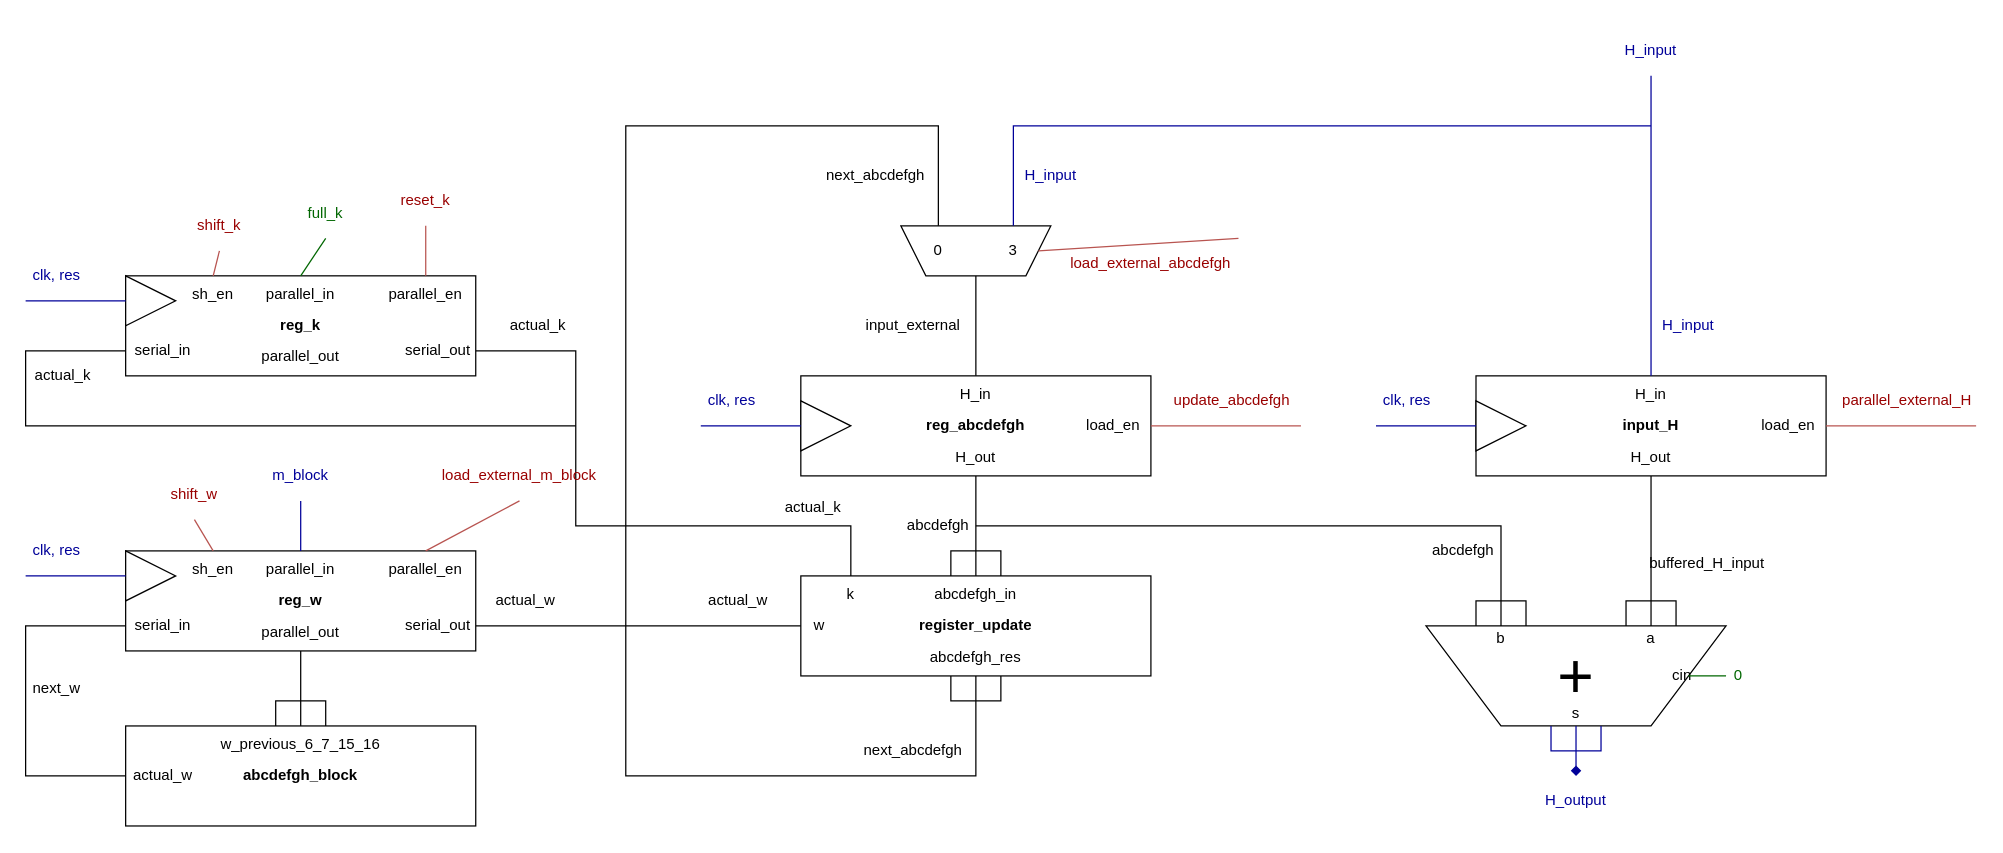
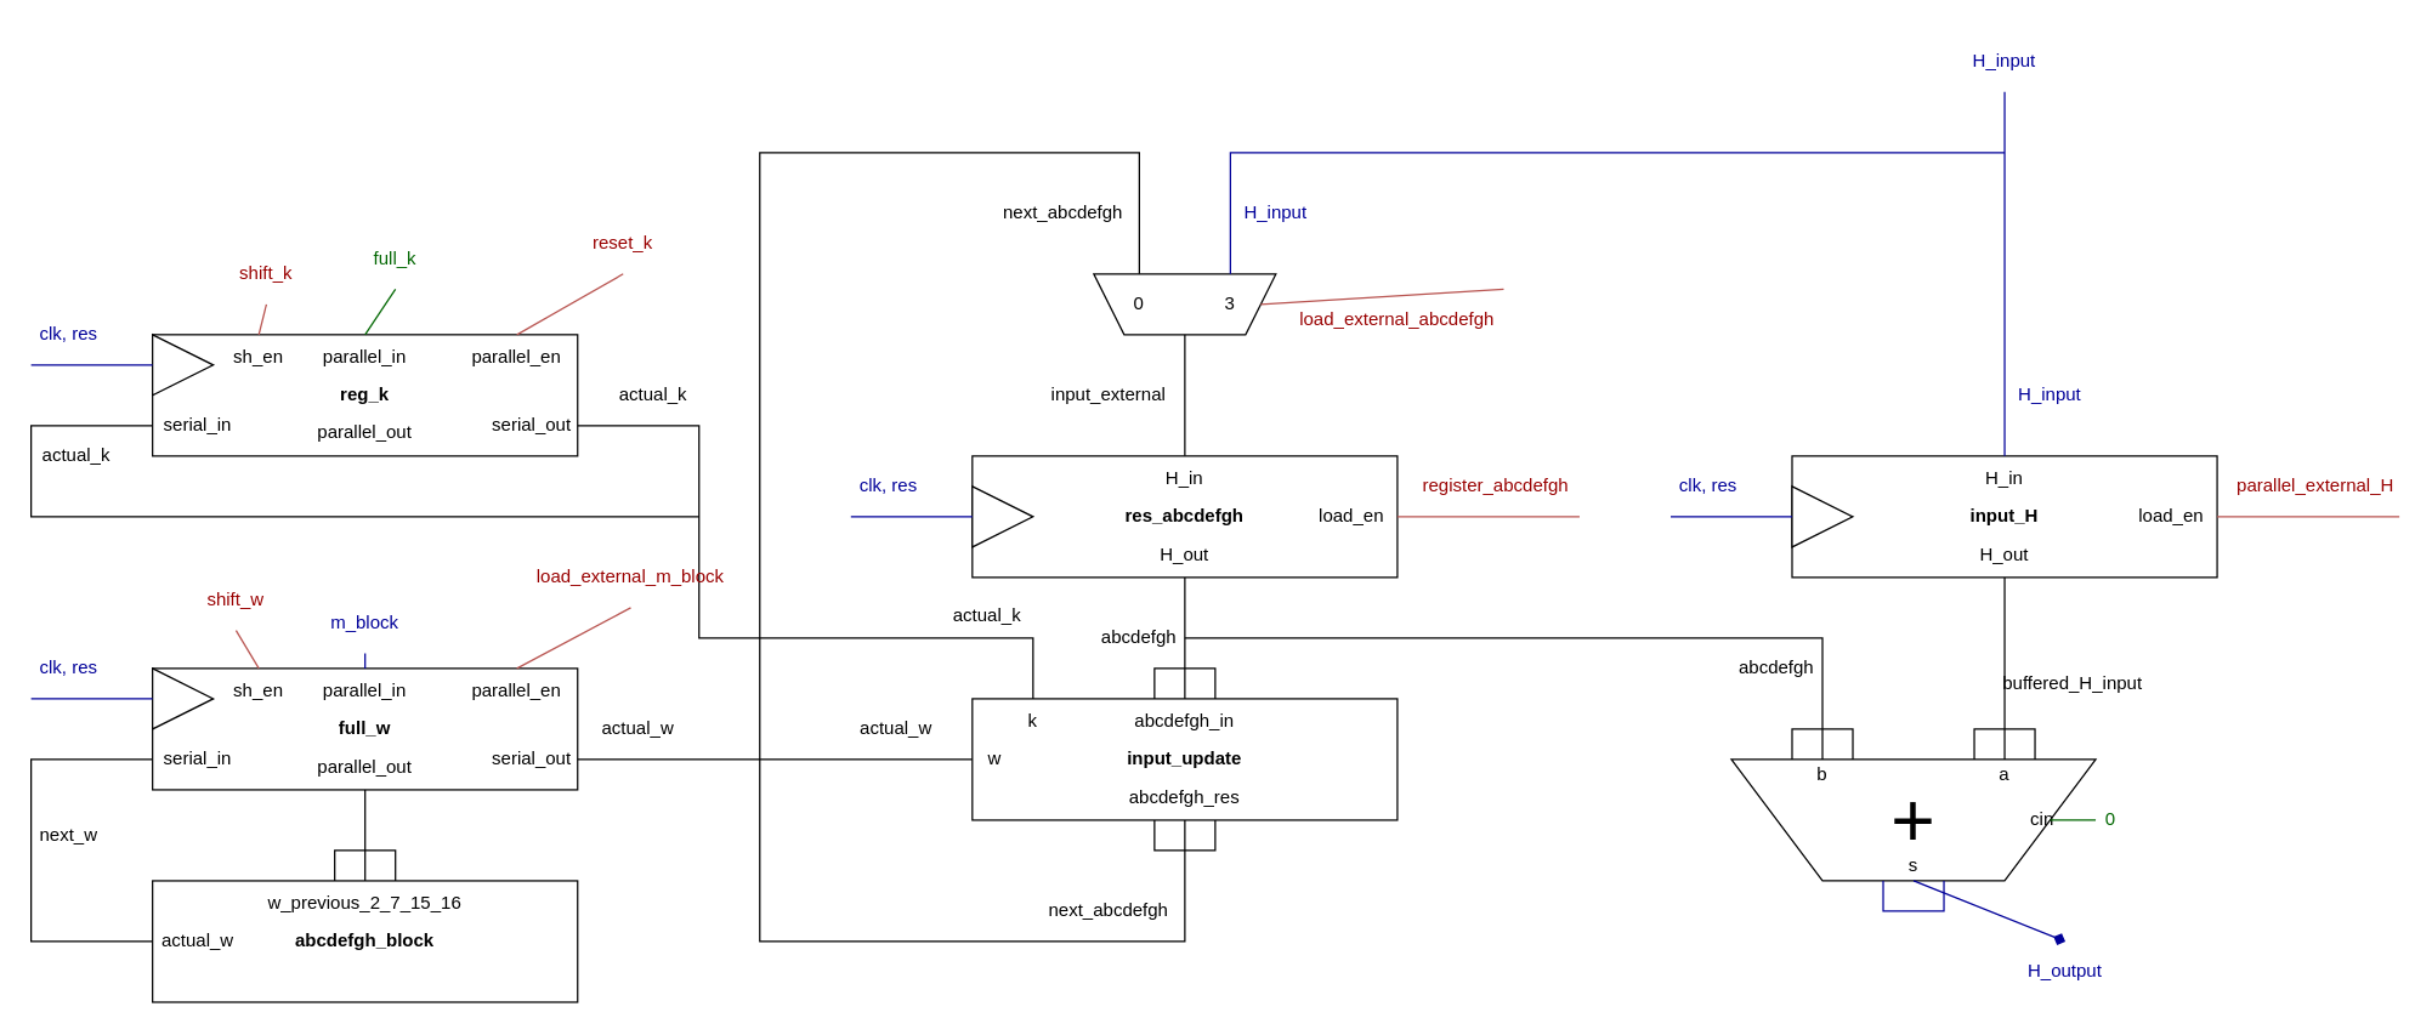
- <mxCell id="65" value="reset_k" style="text;html=1;align=center;verticalAlign=middle;whiteSpace=wrap;rounded=0;fontColor=#990000;" parent="1" vertex="1"><mxGeometry x="310" y="140" width="60" height="40" as="geometry" /></mxCell>
+ <mxCell id="65" value="reset_k" style="text;html=1;align=center;verticalAlign=middle;whiteSpace=wrap;rounded=0;fontColor=#990000;" parent="1" vertex="1"><mxGeometry x="380" y="140" width="60" height="40" as="geometry" /></mxCell>
- <mxCell id="11" value="update_abcdefgh" style="text;html=1;align=center;verticalAlign=middle;whiteSpace=wrap;rounded=0;fontColor=#990000;" parent="1" vertex="1"><mxGeometry x="930" y="300" width="110" height="40" as="geometry" /></mxCell>
+ <mxCell id="11" value="register_abcdefgh" style="text;html=1;align=center;verticalAlign=middle;whiteSpace=wrap;rounded=0;fontColor=#990000;" parent="1" vertex="1"><mxGeometry x="930" y="300" width="110" height="40" as="geometry" /></mxCell>
- <mxCell id="3" value="reg_abcdefgh" style="text;html=1;align=center;verticalAlign=middle;whiteSpace=wrap;rounded=0;fontStyle=1" parent="1" vertex="1"><mxGeometry x="720" y="320" width="120" height="40" as="geometry" /></mxCell>
+ <mxCell id="3" value="res_abcdefgh" style="text;html=1;align=center;verticalAlign=middle;whiteSpace=wrap;rounded=0;fontStyle=1" parent="1" vertex="1"><mxGeometry x="720" y="320" width="120" height="40" as="geometry" /></mxCell>
- <mxCell id="90" value="m_block" style="text;html=1;align=center;verticalAlign=middle;whiteSpace=wrap;rounded=0;fontColor=#000099;" parent="1" vertex="1"><mxGeometry x="210" y="360" width="60" height="40" as="geometry" /></mxCell>
+ <mxCell id="90" value="m_block" style="text;html=1;align=center;verticalAlign=middle;whiteSpace=wrap;rounded=0;fontColor=#000099;" parent="1" vertex="1"><mxGeometry x="210" y="390" width="60" height="40" as="geometry" /></mxCell>
- <mxCell id="78" value="reg_w" style="text;html=1;align=center;verticalAlign=middle;whiteSpace=wrap;rounded=0;fontStyle=1" parent="1" vertex="1"><mxGeometry x="200" y="460" width="80" height="40" as="geometry" /></mxCell>
+ <mxCell id="78" value="full_w" style="text;html=1;align=center;verticalAlign=middle;whiteSpace=wrap;rounded=0;fontStyle=1" parent="1" vertex="1"><mxGeometry x="200" y="460" width="80" height="40" as="geometry" /></mxCell>
- <mxCell id="36" value="register_update" style="text;html=1;align=center;verticalAlign=middle;whiteSpace=wrap;rounded=0;fontStyle=1" parent="1" vertex="1"><mxGeometry x="735" y="480" width="90" height="40" as="geometry" /></mxCell>
+ <mxCell id="36" value="input_update" style="text;html=1;align=center;verticalAlign=middle;whiteSpace=wrap;rounded=0;fontStyle=1" parent="1" vertex="1"><mxGeometry x="735" y="480" width="90" height="40" as="geometry" /></mxCell>
- <mxCell id="102" value="w_previous_6_7_15_16" style="text;html=1;align=center;verticalAlign=middle;whiteSpace=wrap;rounded=0;" parent="1" vertex="1"><mxGeometry x="170" y="580" width="140" height="30" as="geometry" /></mxCell>
+ <mxCell id="102" value="w_previous_2_7_15_16" style="text;html=1;align=center;verticalAlign=middle;whiteSpace=wrap;rounded=0;" parent="1" vertex="1"><mxGeometry x="170" y="580" width="140" height="30" as="geometry" /></mxCell>
- <mxCell id="53" value="H_output" style="text;html=1;align=center;verticalAlign=middle;whiteSpace=wrap;rounded=0;fontColor=#000099;" parent="1" vertex="1"><mxGeometry x="1230" y="620" width="60" height="40" as="geometry" /></mxCell>
+ <mxCell id="53" value="H_output" style="text;html=1;align=center;verticalAlign=middle;whiteSpace=wrap;rounded=0;fontColor=#000099;" parent="1" vertex="1"><mxGeometry x="1330" y="620" width="60" height="40" as="geometry" /></mxCell>
